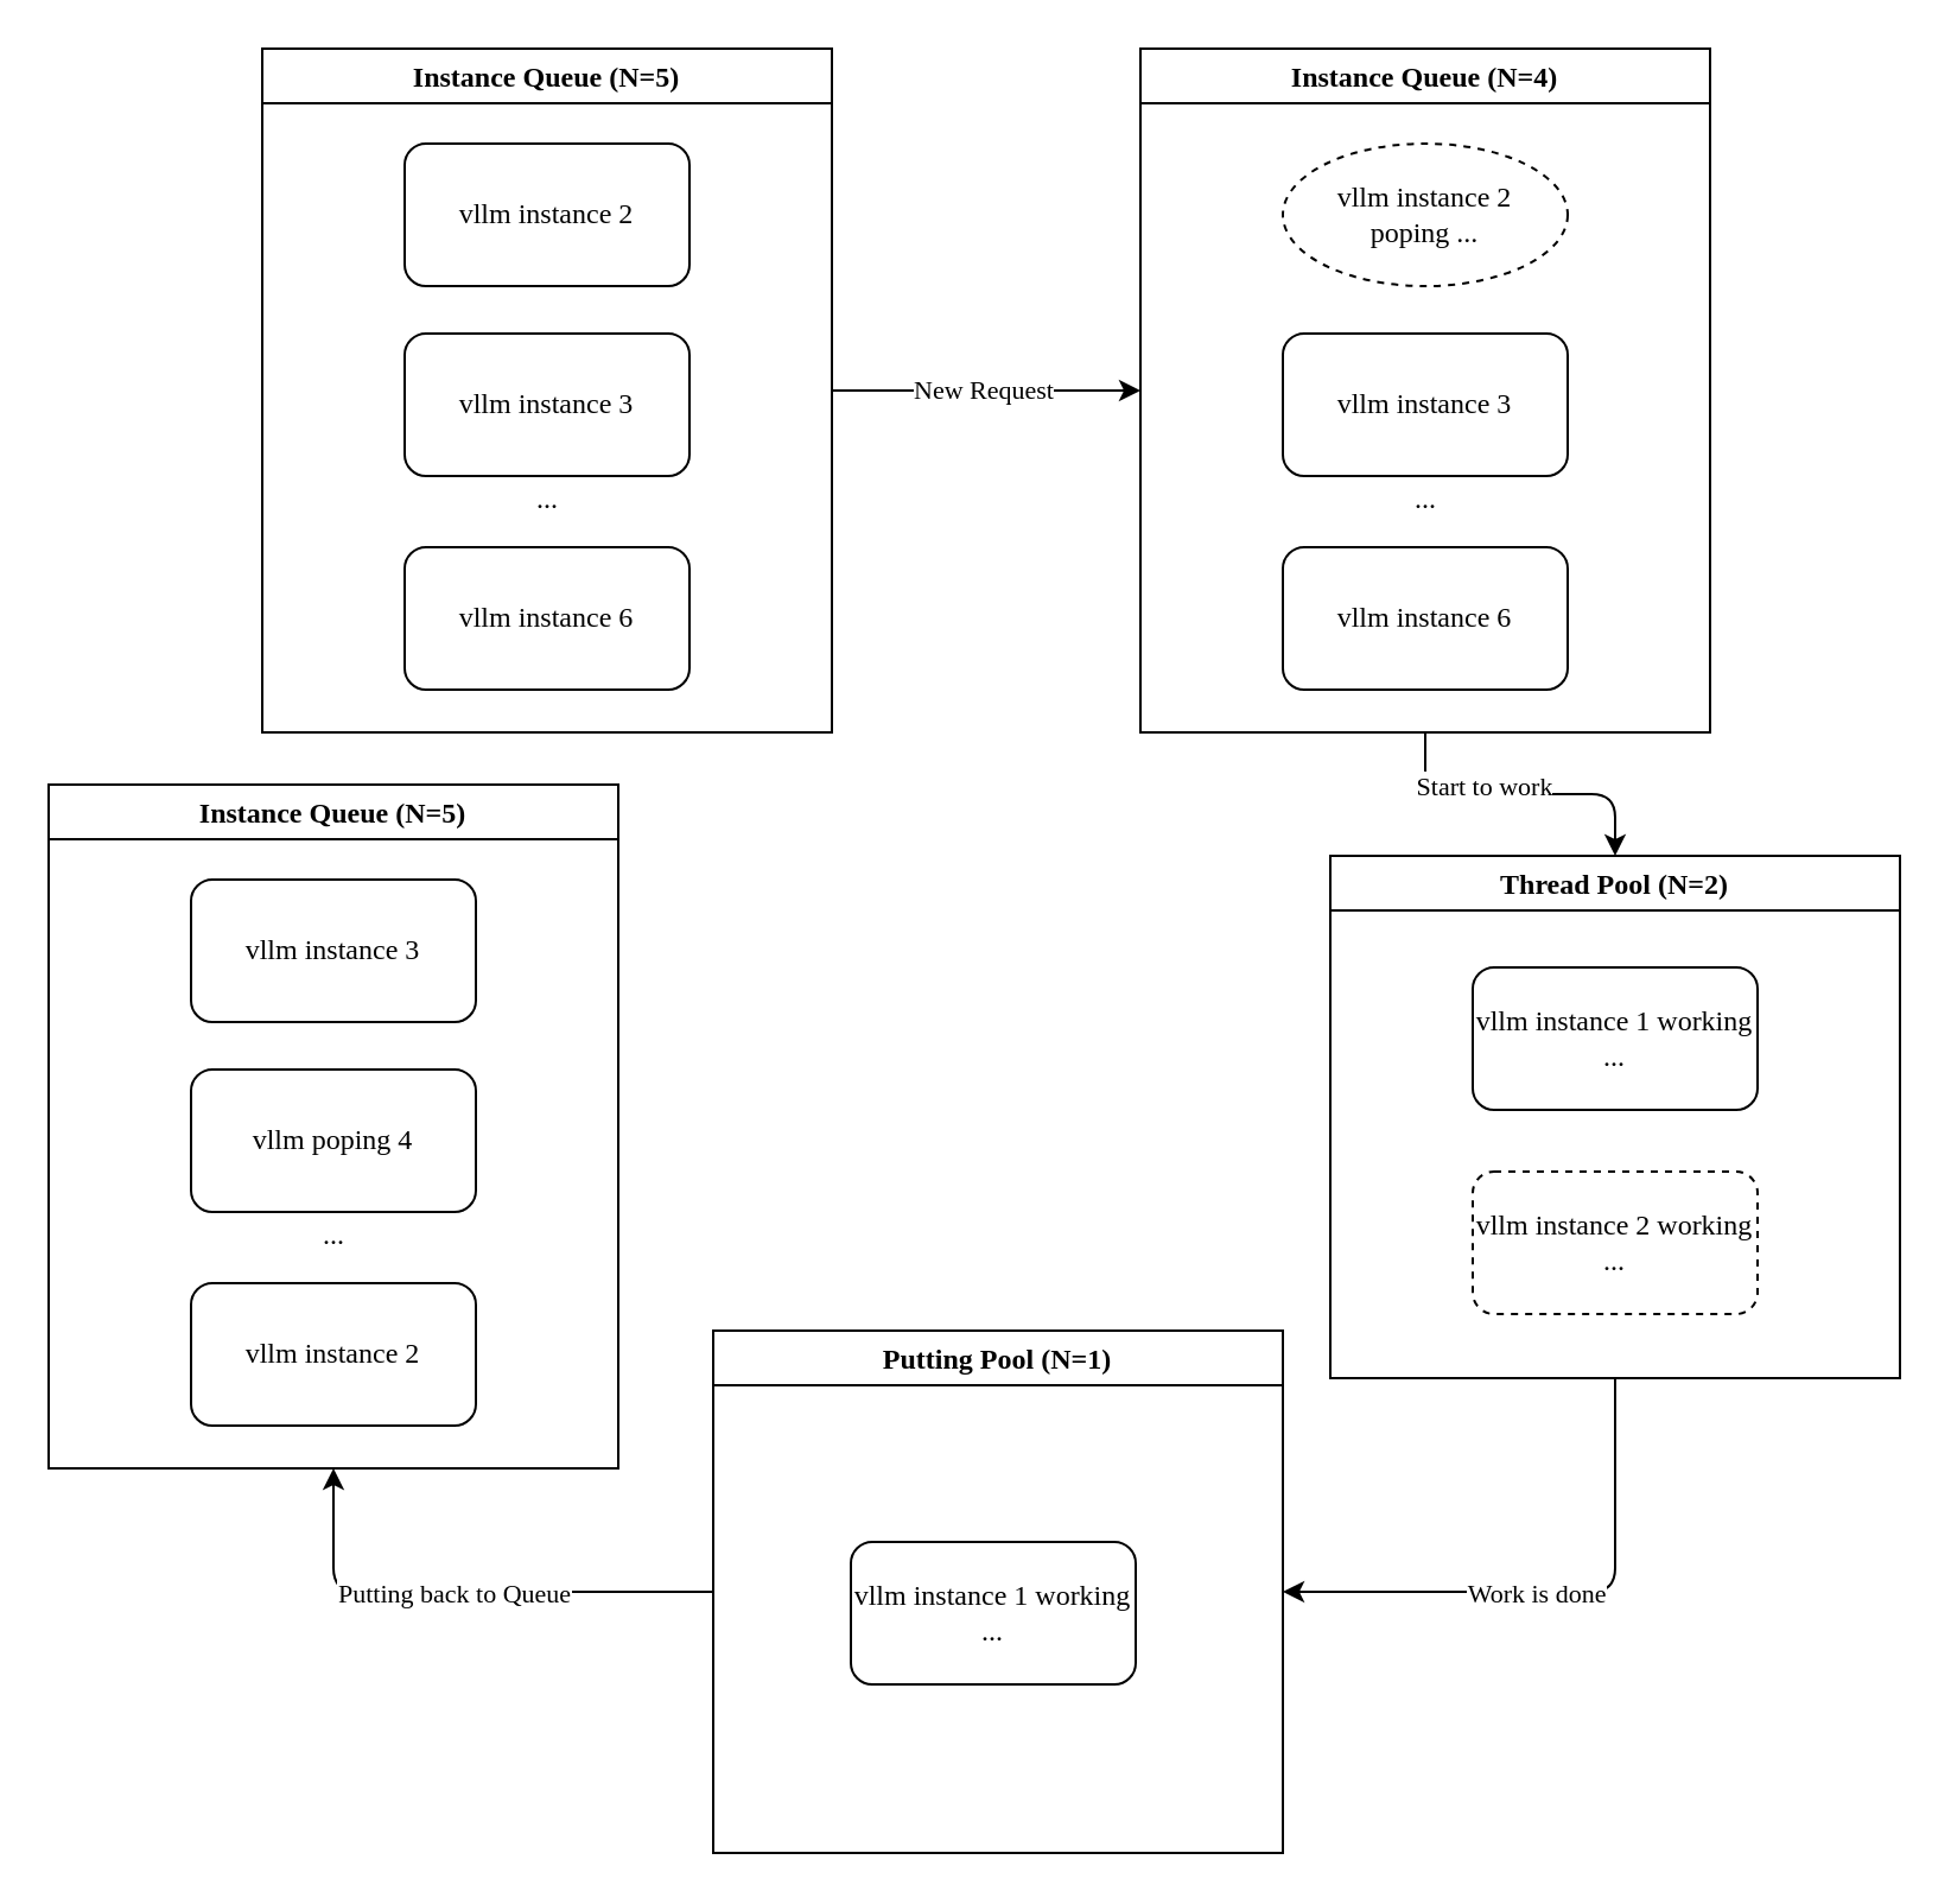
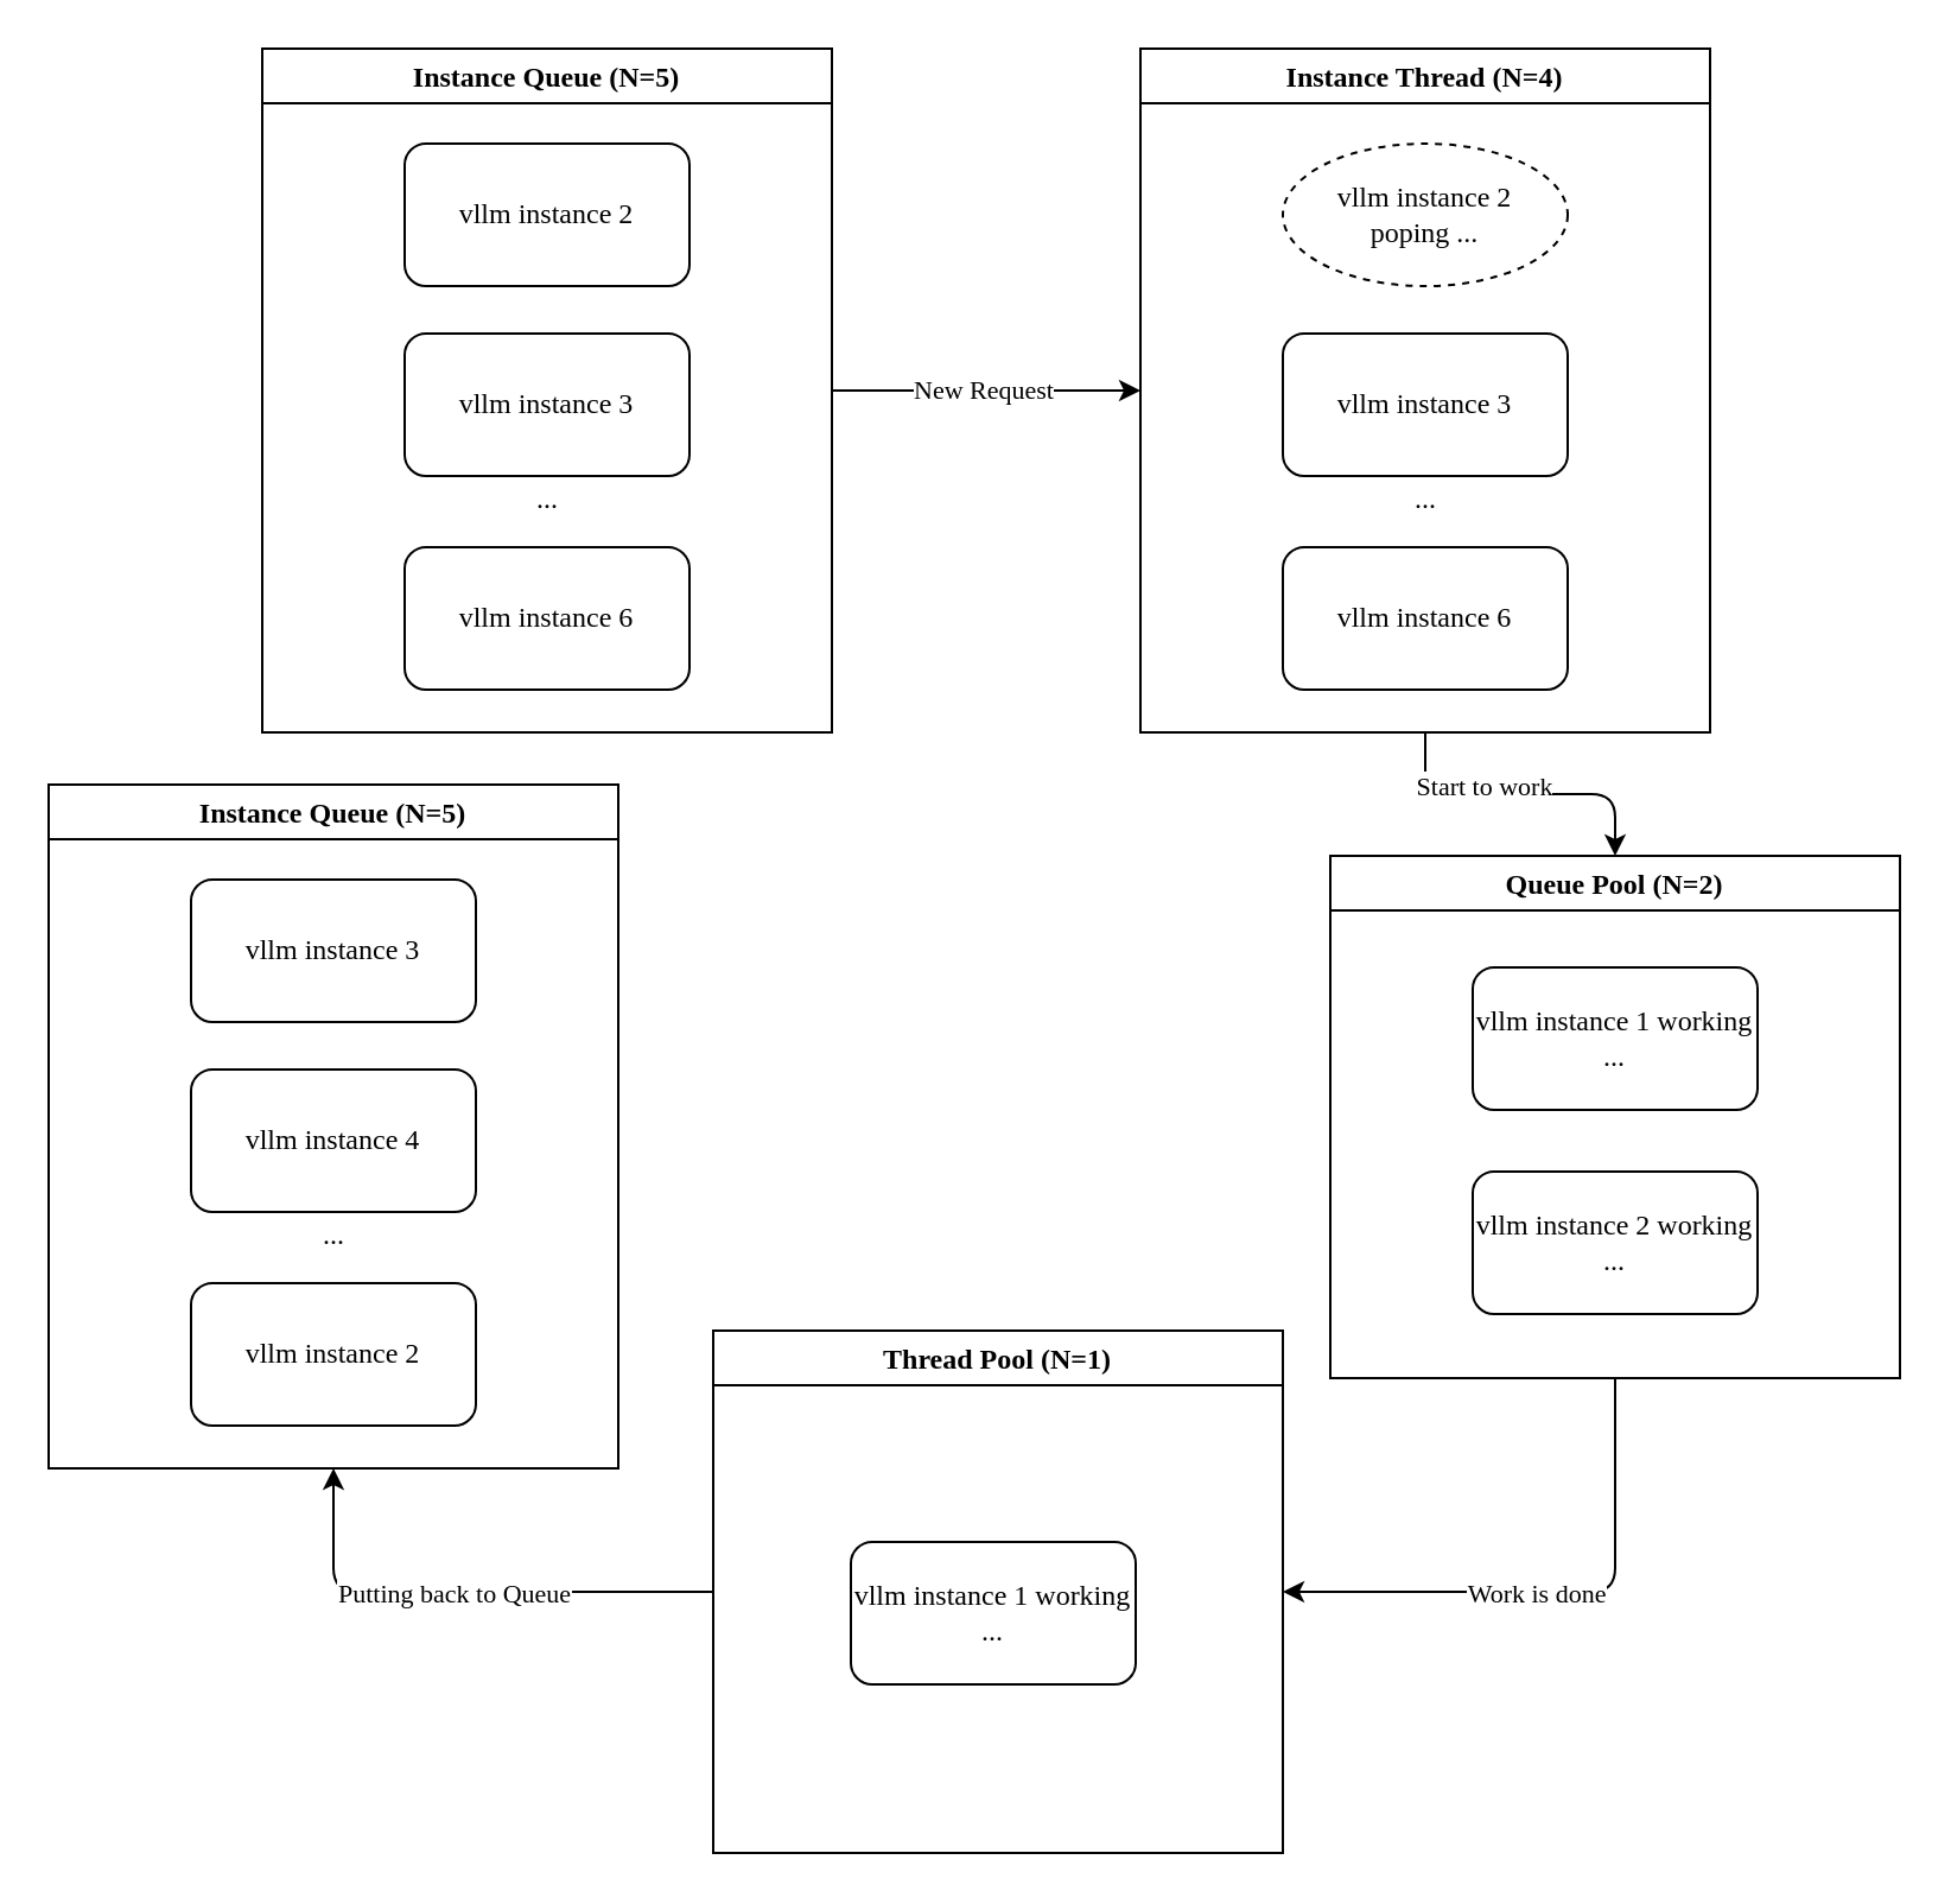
- <mxCell id="11" value="Instance Queue (N=4)" style="swimlane;fontFamily=Comic Sans MS;" parent="1" vertex="1"><mxGeometry x="480" y="20" width="240" height="288" as="geometry" /></mxCell>
+ <mxCell id="11" value="Instance Thread (N=4)" style="swimlane;fontFamily=Comic Sans MS;" parent="1" vertex="1"><mxGeometry x="480" y="20" width="240" height="288" as="geometry" /></mxCell>
- <mxCell id="22" value="Thread Pool (N=2)" style="swimlane;fontFamily=Comic Sans MS;" vertex="1" parent="1"><mxGeometry x="560" y="360" width="240" height="220" as="geometry" /></mxCell>
+ <mxCell id="22" value="Queue Pool (N=2)" style="swimlane;fontFamily=Comic Sans MS;" vertex="1" parent="1"><mxGeometry x="560" y="360" width="240" height="220" as="geometry" /></mxCell>
- <mxCell id="28" value="&lt;font face=&quot;Comic Sans MS&quot;&gt;vllm poping 4&lt;/font&gt;" style="rounded=1;whiteSpace=wrap;html=1;" vertex="1" parent="25"><mxGeometry x="60" y="120" width="120" height="60" as="geometry" /></mxCell>
+ <mxCell id="28" value="&lt;font face=&quot;Comic Sans MS&quot;&gt;vllm instance 4&lt;/font&gt;" style="rounded=1;whiteSpace=wrap;html=1;" vertex="1" parent="25"><mxGeometry x="60" y="120" width="120" height="60" as="geometry" /></mxCell>
- <mxCell id="24" value="&lt;font face=&quot;Comic Sans MS&quot;&gt;vllm instance 2 working ...&lt;/font&gt;" style="rounded=1;whiteSpace=wrap;html=1;dashed=1;" vertex="1" parent="22"><mxGeometry x="60" y="133" width="120" height="60" as="geometry" /></mxCell>
+ <mxCell id="24" value="&lt;font face=&quot;Comic Sans MS&quot;&gt;vllm instance 2 working ...&lt;/font&gt;" style="rounded=1;whiteSpace=wrap;html=1;" vertex="1" parent="22"><mxGeometry x="60" y="133" width="120" height="60" as="geometry" /></mxCell>
- <mxCell id="18" value="Putting Pool (N=1)" style="swimlane;fontFamily=Comic Sans MS;" vertex="1" parent="1"><mxGeometry x="300" y="560" width="240" height="220" as="geometry" /></mxCell>
+ <mxCell id="18" value="Thread Pool (N=1)" style="swimlane;fontFamily=Comic Sans MS;" vertex="1" parent="1"><mxGeometry x="300" y="560" width="240" height="220" as="geometry" /></mxCell>
